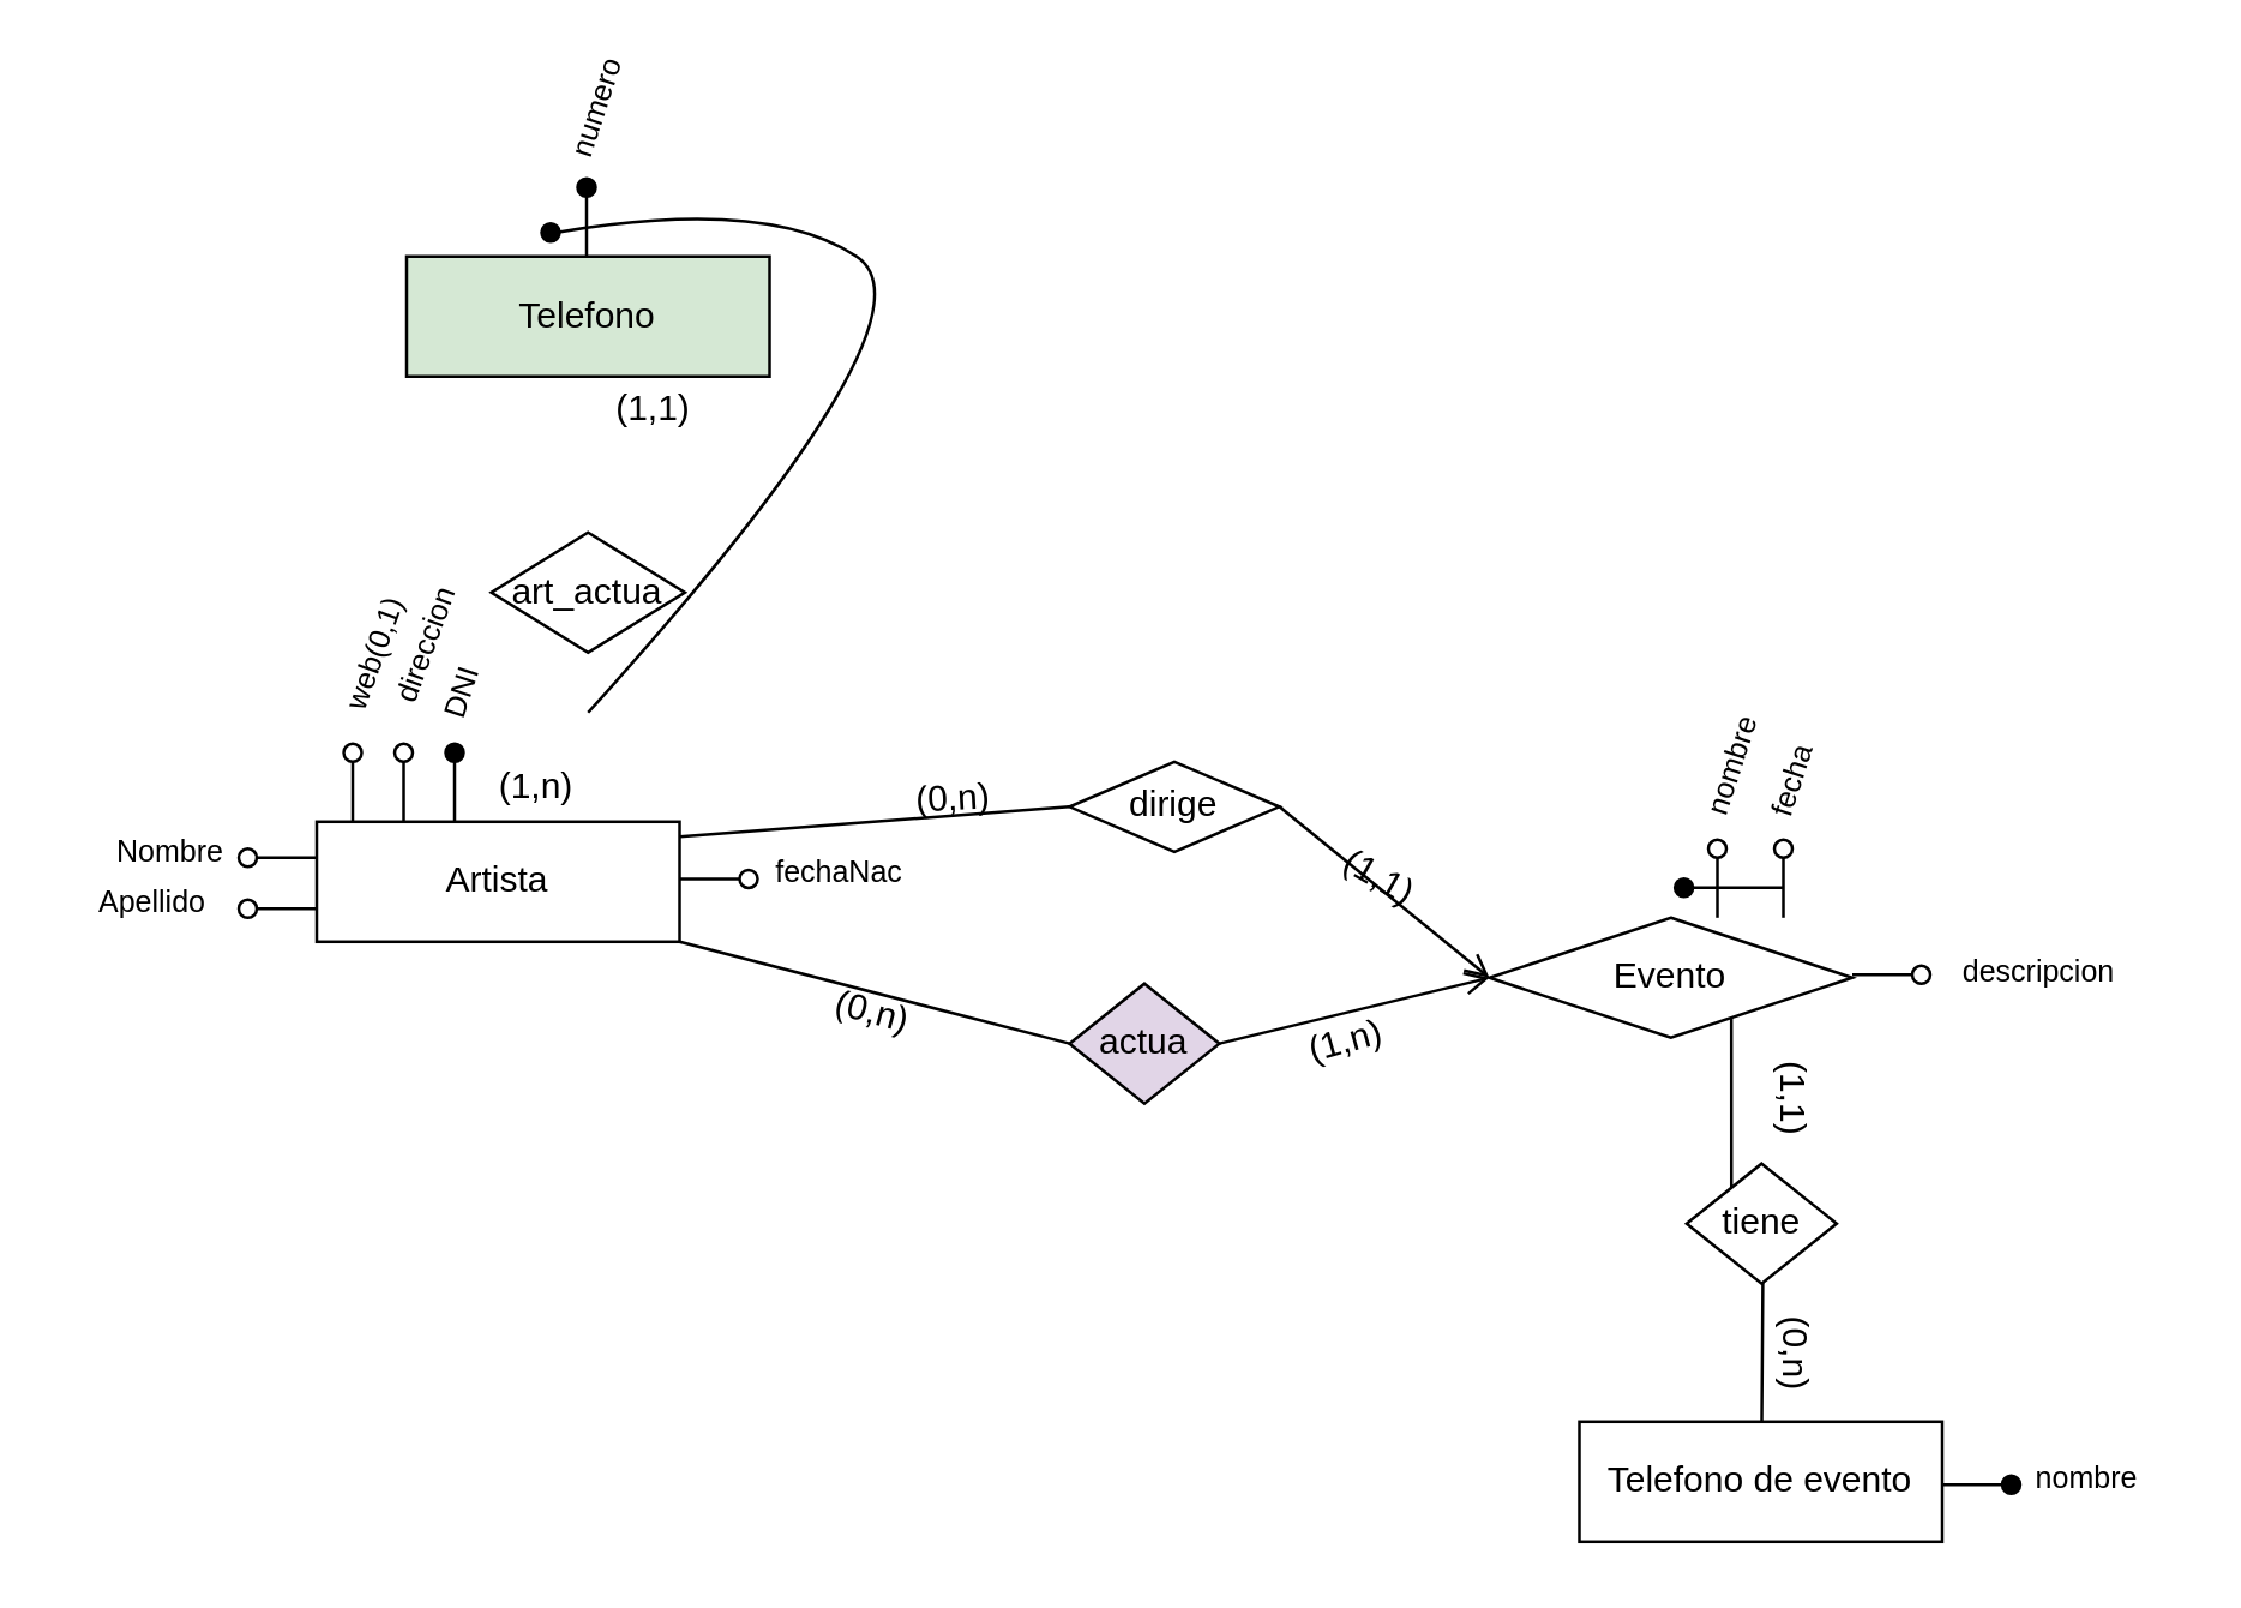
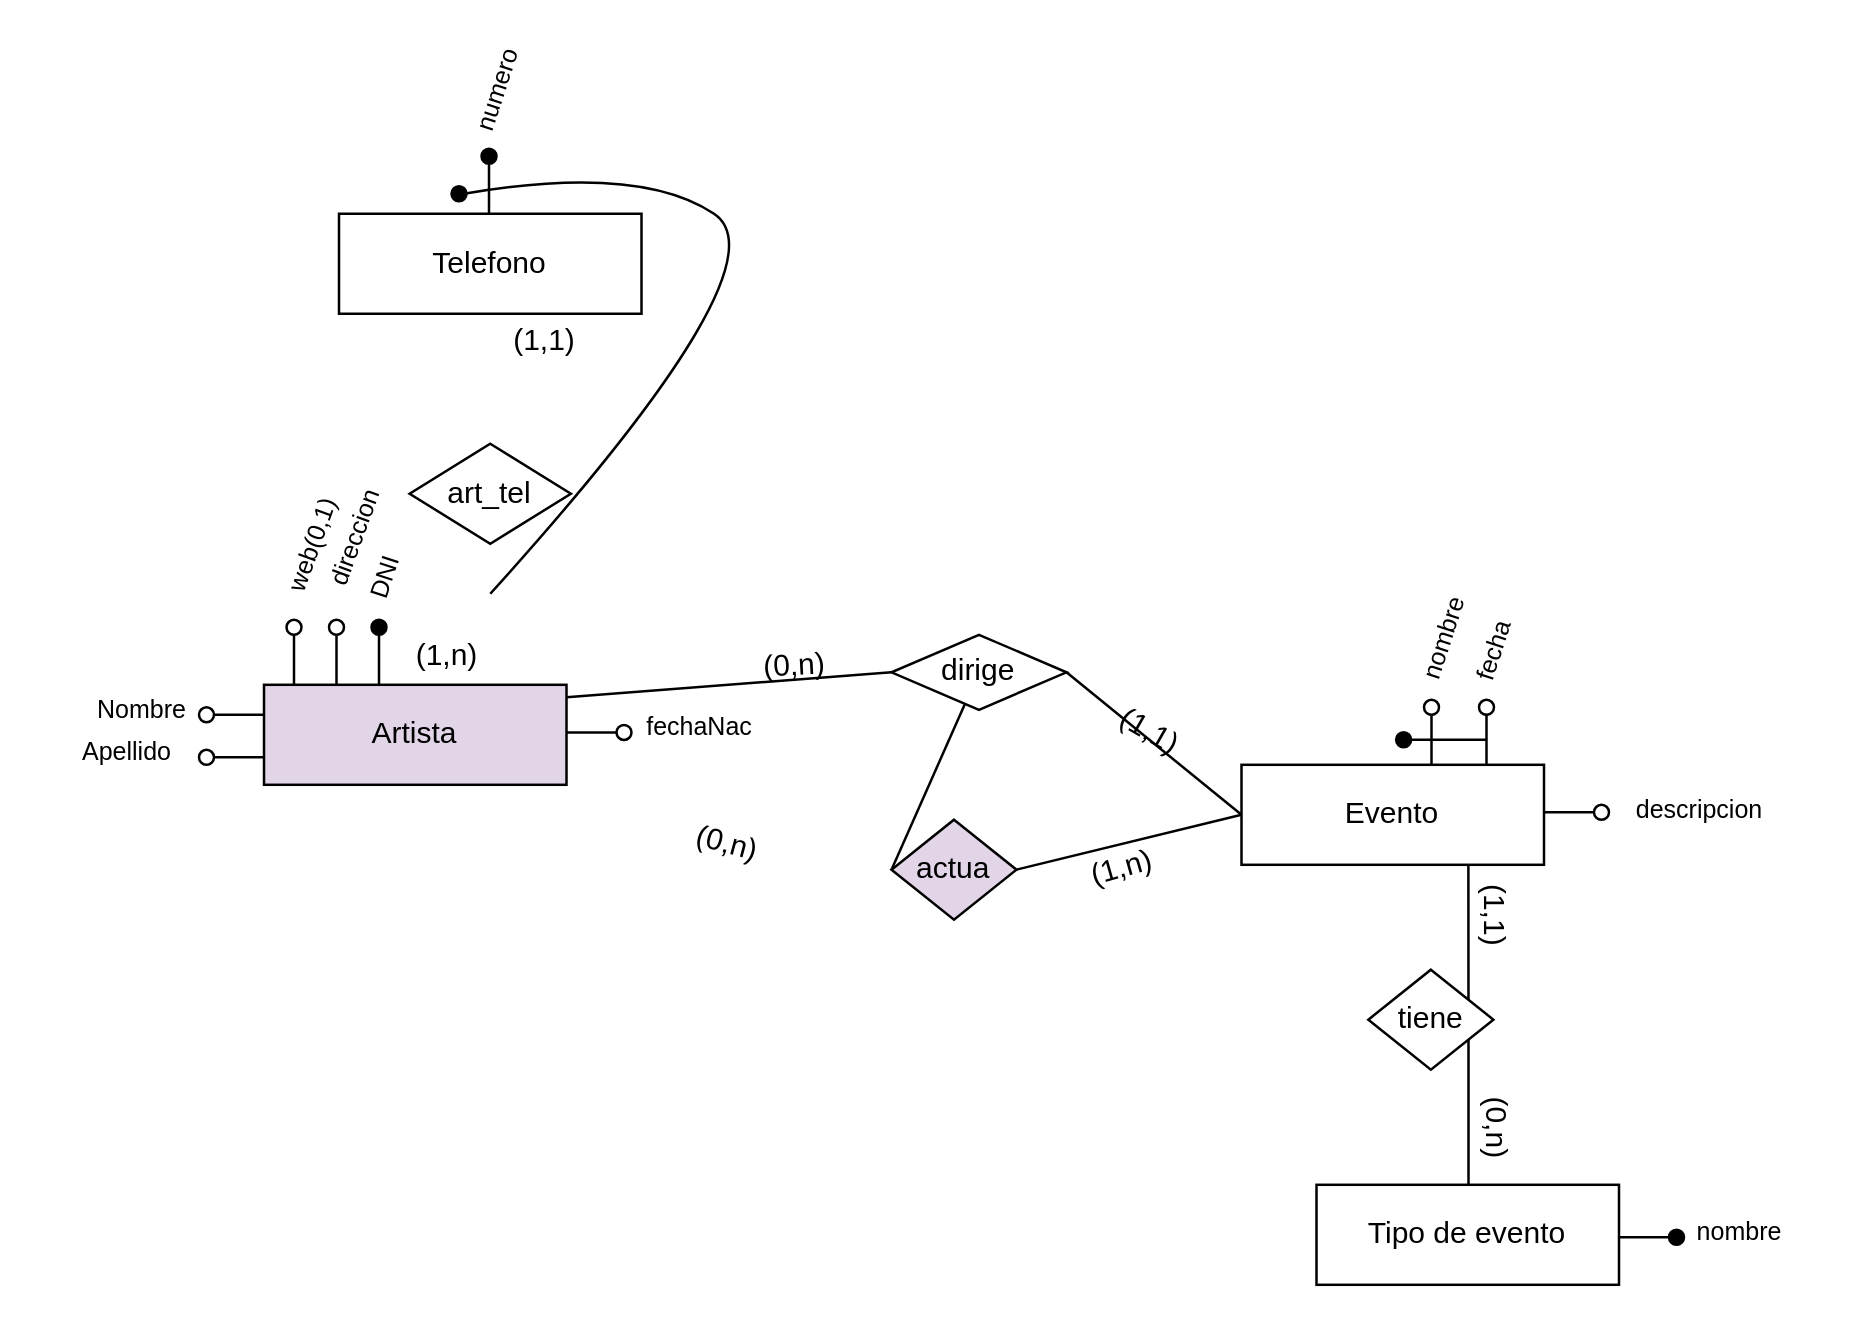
- <mxCell id="61" value="Telefono" style="rounded=0;whiteSpace=wrap;html=1;fillColor=#d5e8d4;" vertex="1" parent="1"><mxGeometry x="135" y="85" width="121" height="40" as="geometry" /></mxCell>
+ <mxCell id="61" value="Telefono" style="rounded=0;whiteSpace=wrap;html=1;" vertex="1" parent="1"><mxGeometry x="135" y="85" width="121" height="40" as="geometry" /></mxCell>
- <mxCell id="62" value="art_actua" style="rhombus;whiteSpace=wrap;html=1;" vertex="1" parent="1"><mxGeometry x="163.25" y="177" width="64.5" height="40" as="geometry" /></mxCell>
+ <mxCell id="62" value="art_tel" style="rhombus;whiteSpace=wrap;html=1;" vertex="1" parent="1"><mxGeometry x="163.25" y="177" width="64.5" height="40" as="geometry" /></mxCell>
- <mxCell id="2" value="Artista" style="rounded=0;whiteSpace=wrap;html=1;" vertex="1" parent="1"><mxGeometry x="105" y="273.416" width="121" height="40" as="geometry" /></mxCell>
+ <mxCell id="2" value="Artista" style="rounded=0;whiteSpace=wrap;html=1;fillColor=#e1d5e7;" vertex="1" parent="1"><mxGeometry x="105" y="273.416" width="121" height="40" as="geometry" /></mxCell>
- <mxCell id="34" value="" style="endArrow=open;html=1;rounded=0;exitX=1;exitY=0.5;exitDx=0;exitDy=0;entryX=0;entryY=0.5;entryDx=0;entryDy=0;" edge="1" parent="1" source="24" target="23"><mxGeometry width="50" height="50" relative="1" as="geometry"><mxPoint x="426" y="357.416" as="sourcePoint" /><mxPoint x="506" y="335.416" as="targetPoint" /></mxGeometry></mxCell>
+ <mxCell id="34" value="" style="endArrow=none;html=1;rounded=0;exitX=1;exitY=0.5;exitDx=0;exitDy=0;entryX=0;entryY=0.5;entryDx=0;entryDy=0;" edge="1" parent="1" source="24" target="23"><mxGeometry width="50" height="50" relative="1" as="geometry"><mxPoint x="426" y="357.416" as="sourcePoint" /><mxPoint x="506" y="335.416" as="targetPoint" /></mxGeometry></mxCell>
- <mxCell id="23" value="Evento" style="rhombus;whiteSpace=wrap;html=1;" vertex="1" parent="1"><mxGeometry x="496" y="305.416" width="121" height="40" as="geometry" /></mxCell>
+ <mxCell id="23" value="Evento" style="rounded=0;whiteSpace=wrap;html=1;" vertex="1" parent="1"><mxGeometry x="496" y="305.416" width="121" height="40" as="geometry" /></mxCell>
- <mxCell id="33" value="" style="endArrow=open;html=1;rounded=0;exitX=1;exitY=0.5;exitDx=0;exitDy=0;entryX=0;entryY=0.5;entryDx=0;entryDy=0;" edge="1" parent="1" source="32" target="23"><mxGeometry width="50" height="50" relative="1" as="geometry"><mxPoint x="416" y="363.416" as="sourcePoint" /><mxPoint x="466" y="313.416" as="targetPoint" /></mxGeometry></mxCell>
+ <mxCell id="33" value="" style="endArrow=none;html=1;rounded=0;exitX=1;exitY=0.5;exitDx=0;exitDy=0;entryX=0;entryY=0.5;entryDx=0;entryDy=0;" edge="1" parent="1" source="32" target="23"><mxGeometry width="50" height="50" relative="1" as="geometry"><mxPoint x="416" y="363.416" as="sourcePoint" /><mxPoint x="466" y="313.416" as="targetPoint" /></mxGeometry></mxCell>
- <mxCell id="35" value="" style="endArrow=none;html=1;rounded=0;exitX=0;exitY=0.5;exitDx=0;exitDy=0;entryX=1;entryY=1;entryDx=0;entryDy=0;" edge="1" parent="1" source="32" target="2"><mxGeometry width="50" height="50" relative="1" as="geometry"><mxPoint x="436" y="367.416" as="sourcePoint" /><mxPoint x="516" y="345.416" as="targetPoint" /></mxGeometry></mxCell>
+ <mxCell id="35" value="" style="endArrow=none;html=1;rounded=0;exitX=0;exitY=0.5;exitDx=0;exitDy=0;" edge="1" parent="1" source="32" target="24"><mxGeometry width="50" height="50" relative="1" as="geometry"><mxPoint x="436" y="367.416" as="sourcePoint" /><mxPoint x="516" y="345.416" as="targetPoint" /></mxGeometry></mxCell>
- <mxCell id="42" value="tiene" style="rhombus;whiteSpace=wrap;html=1;" vertex="1" parent="1"><mxGeometry x="561.75" y="387.356" width="50" height="40" as="geometry" /></mxCell>
+ <mxCell id="42" value="tiene" style="rhombus;whiteSpace=wrap;html=1;" vertex="1" parent="1"><mxGeometry x="546.75" y="387.356" width="50" height="40" as="geometry" /></mxCell>
- <mxCell id="41" value="Telefono de evento" style="rounded=0;whiteSpace=wrap;html=1;" vertex="1" parent="1"><mxGeometry x="526" y="473.416" width="121" height="40" as="geometry" /></mxCell>
+ <mxCell id="41" value="Tipo de evento" style="rounded=0;whiteSpace=wrap;html=1;" vertex="1" parent="1"><mxGeometry x="526" y="473.416" width="121" height="40" as="geometry" /></mxCell>
